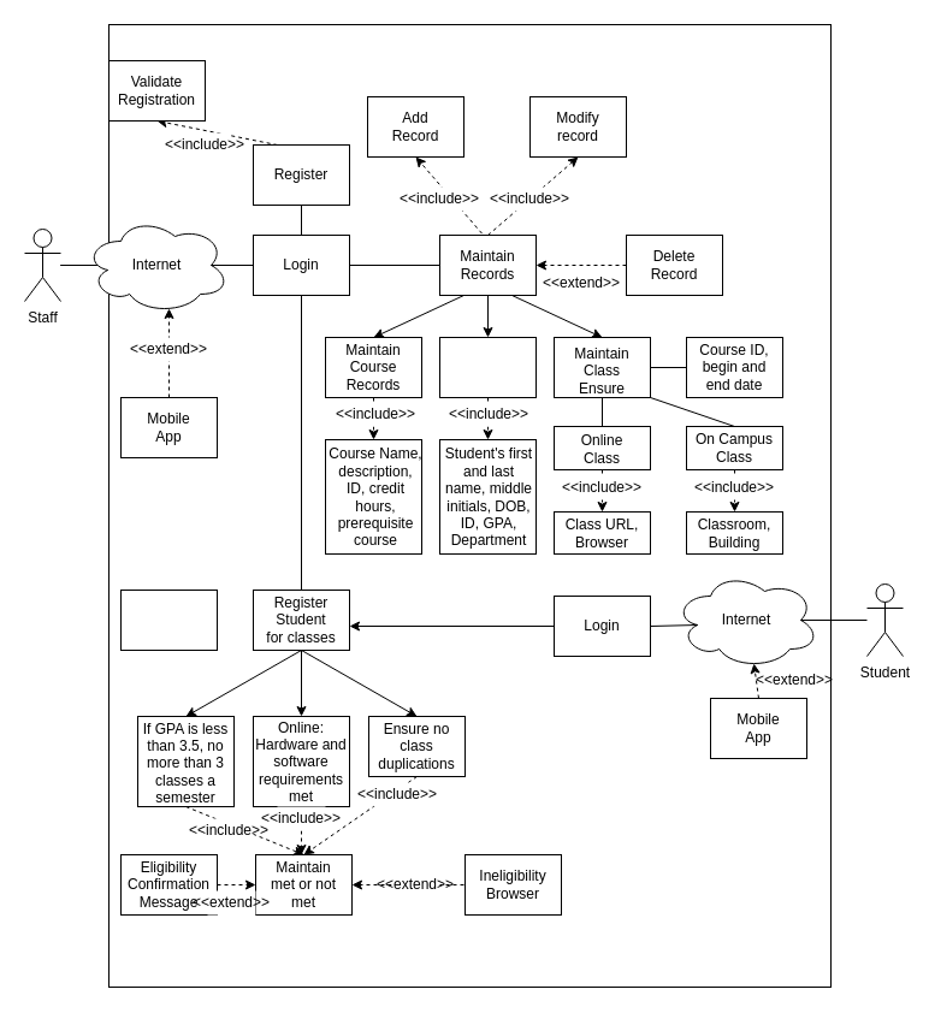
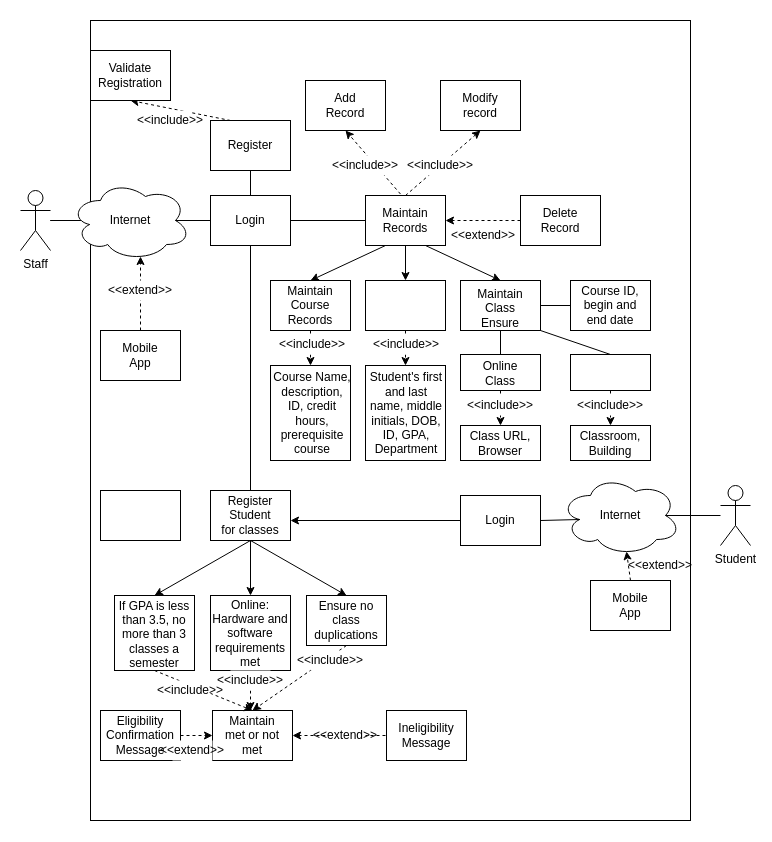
- <mxCell id="58" value="On Campus Class" style="text;html=1;strokeColor=none;fillColor=none;align=center;verticalAlign=middle;whiteSpace=wrap;rounded=0;" vertex="1" parent="1"><mxGeometry x="575" y="364.5" width="70" height="15" as="geometry" /></mxCell>
- <mxCell id="96" value="Ineligibility Browser" style="text;html=1;strokeColor=none;fillColor=none;align=center;verticalAlign=middle;whiteSpace=wrap;rounded=0;" vertex="1" parent="1"><mxGeometry x="396" y="725" width="60" height="20" as="geometry" /></mxCell>
+ <mxCell id="96" value="Ineligibility Message" style="text;html=1;strokeColor=none;fillColor=none;align=center;verticalAlign=middle;whiteSpace=wrap;rounded=0;" vertex="1" parent="1"><mxGeometry x="396" y="725" width="60" height="20" as="geometry" /></mxCell>
